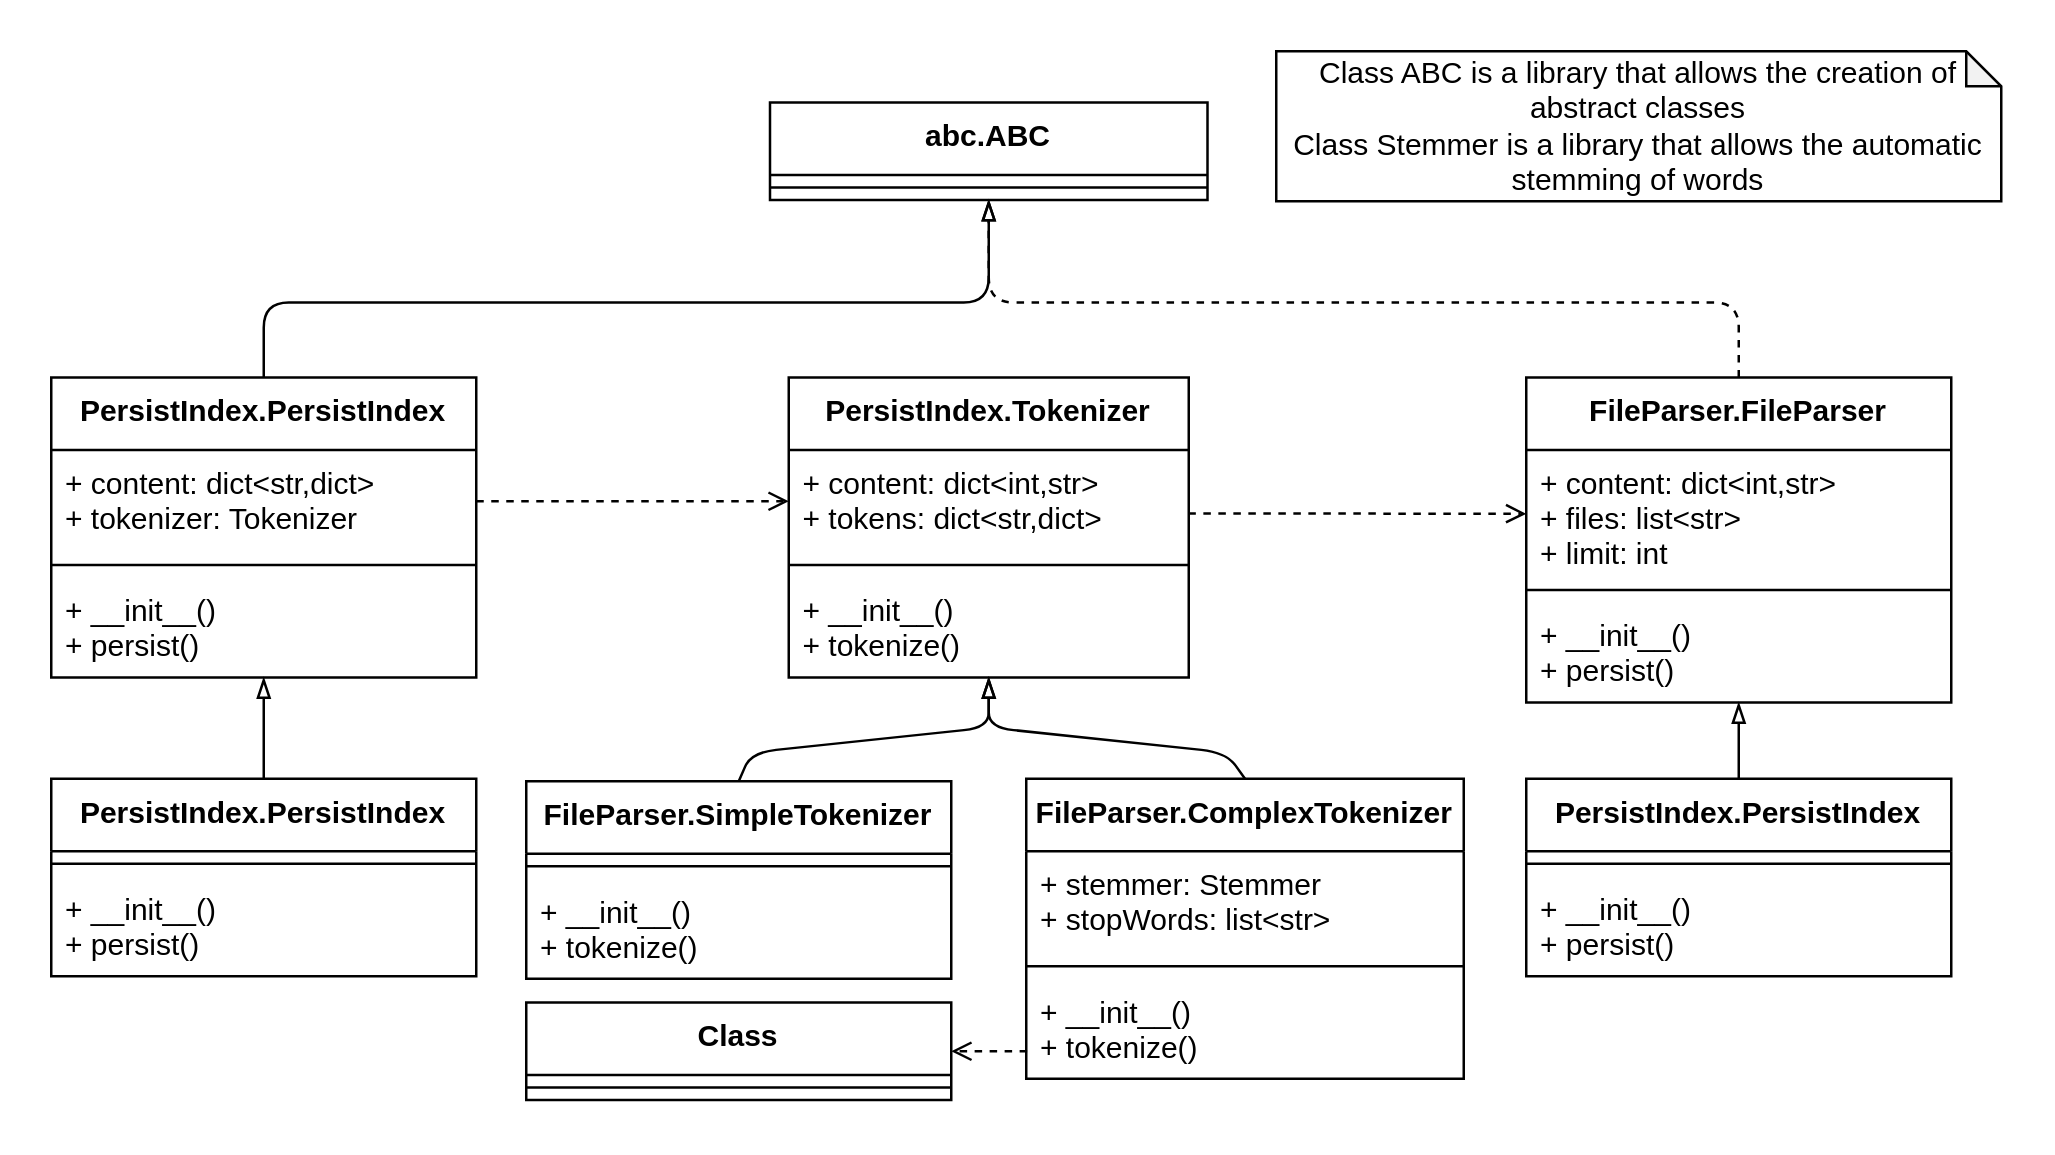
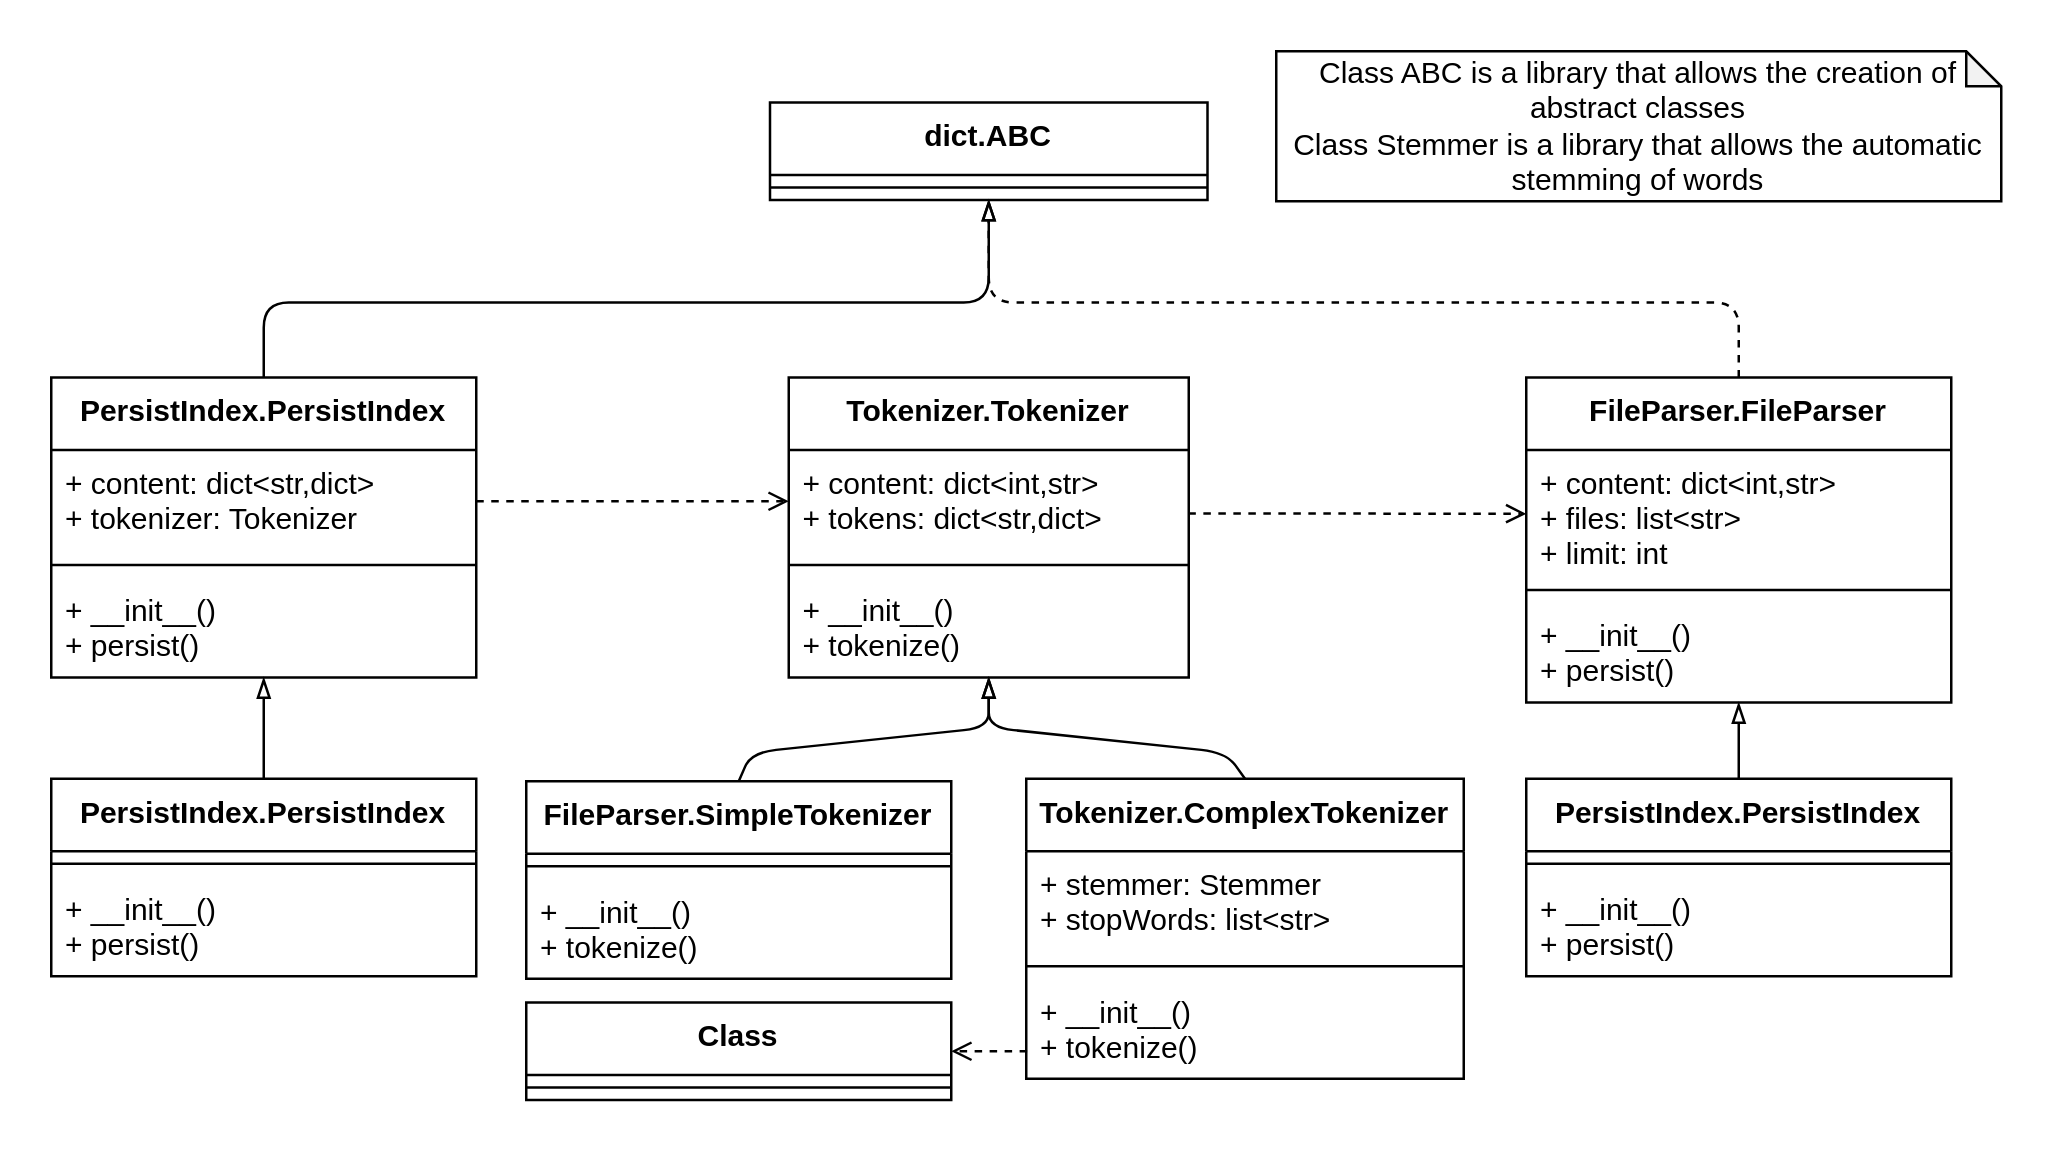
- <mxCell id="18" value="abc.ABC" style="swimlane;fontStyle=1;align=center;verticalAlign=top;childLayout=stackLayout;horizontal=1;startSize=29;horizontalStack=0;resizeParent=1;resizeParentMax=0;resizeLast=0;collapsible=1;marginBottom=0;" vertex="1" parent="1"><mxGeometry x="307.5" y="40.5" width="175" height="39" as="geometry" /></mxCell>
+ <mxCell id="18" value="dict.ABC" style="swimlane;fontStyle=1;align=center;verticalAlign=top;childLayout=stackLayout;horizontal=1;startSize=29;horizontalStack=0;resizeParent=1;resizeParentMax=0;resizeLast=0;collapsible=1;marginBottom=0;" vertex="1" parent="1"><mxGeometry x="307.5" y="40.5" width="175" height="39" as="geometry" /></mxCell>
- <mxCell id="2" value="PersistIndex.Tokenizer" style="swimlane;fontStyle=1;align=center;verticalAlign=top;childLayout=stackLayout;horizontal=1;startSize=29;horizontalStack=0;resizeParent=1;resizeParentMax=0;resizeLast=0;collapsible=1;marginBottom=0;" vertex="1" parent="1"><mxGeometry x="315" y="150.5" width="160" height="120" as="geometry" /></mxCell>
+ <mxCell id="2" value="Tokenizer.Tokenizer" style="swimlane;fontStyle=1;align=center;verticalAlign=top;childLayout=stackLayout;horizontal=1;startSize=29;horizontalStack=0;resizeParent=1;resizeParentMax=0;resizeLast=0;collapsible=1;marginBottom=0;" vertex="1" parent="1"><mxGeometry x="315" y="150.5" width="160" height="120" as="geometry" /></mxCell>
- <mxCell id="6" value="FileParser.ComplexTokenizer" style="swimlane;fontStyle=1;align=center;verticalAlign=top;childLayout=stackLayout;horizontal=1;startSize=29;horizontalStack=0;resizeParent=1;resizeParentMax=0;resizeLast=0;collapsible=1;marginBottom=0;" vertex="1" parent="1"><mxGeometry x="410" y="311" width="175" height="120" as="geometry" /></mxCell>
+ <mxCell id="6" value="Tokenizer.ComplexTokenizer" style="swimlane;fontStyle=1;align=center;verticalAlign=top;childLayout=stackLayout;horizontal=1;startSize=29;horizontalStack=0;resizeParent=1;resizeParentMax=0;resizeLast=0;collapsible=1;marginBottom=0;" vertex="1" parent="1"><mxGeometry x="410" y="311" width="175" height="120" as="geometry" /></mxCell>
